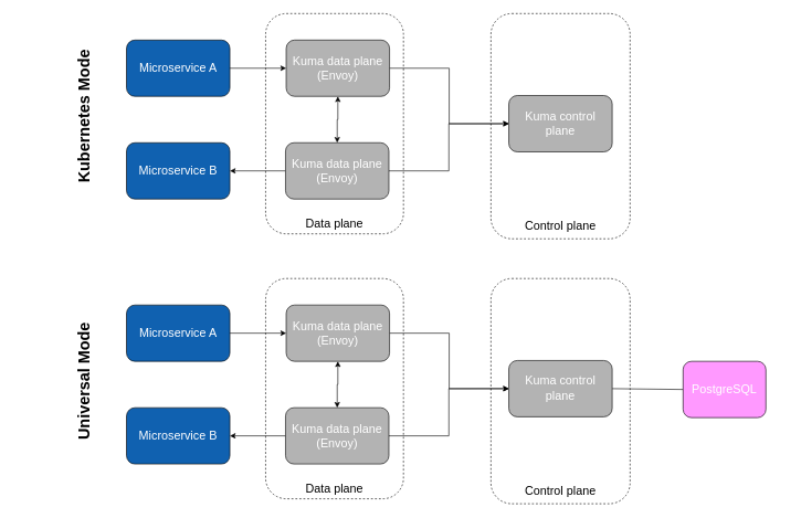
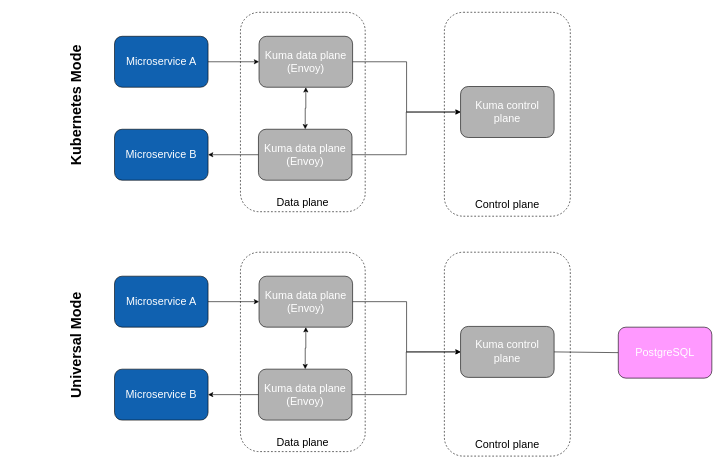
- <mxCell id="27" value="&lt;font color=&quot;#ffffff&quot;&gt;PostgreSQL&lt;br&gt;&lt;/font&gt;" style="rounded=1;whiteSpace=wrap;html=1;fontSize=18;fillColor=#FF99FF;" vertex="1" parent="1"><mxGeometry x="1030" y="545" width="125" height="85" as="geometry" /></mxCell>
+ <mxCell id="27" value="&lt;font color=&quot;#ffffff&quot;&gt;PostgreSQL&lt;br&gt;&lt;/font&gt;" style="rounded=1;whiteSpace=wrap;html=1;fontSize=18;fillColor=#FF99FF;" vertex="1" parent="1"><mxGeometry x="1030" y="545" width="156" height="85" as="geometry" /></mxCell>
